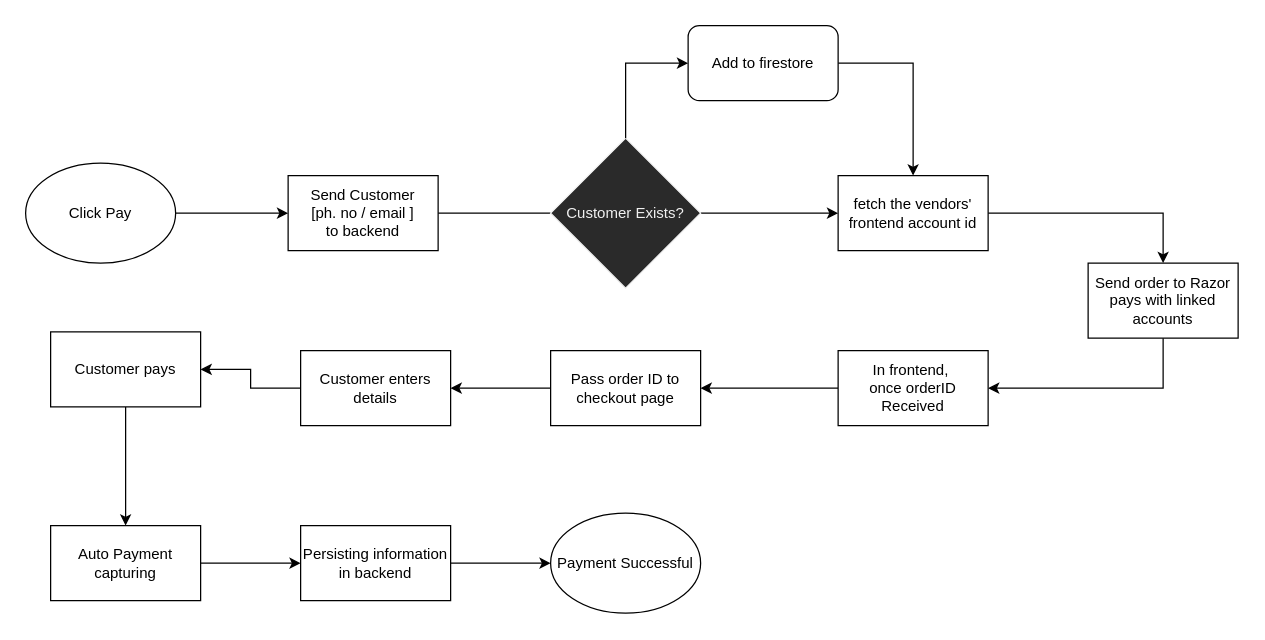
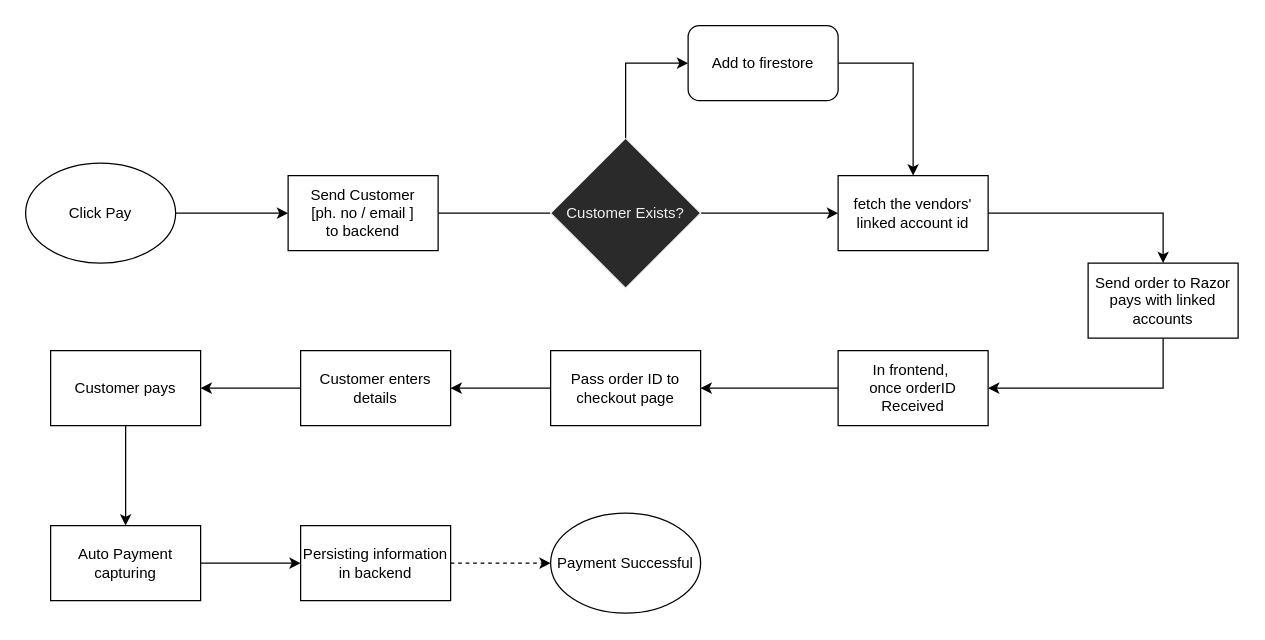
- <mxCell id="10" value="fetch the vendors' frontend account id" style="whiteSpace=wrap;html=1;" vertex="1" parent="1"><mxGeometry x="670" y="140" width="120" height="60" as="geometry" /></mxCell>
+ <mxCell id="10" value="fetch the vendors' linked account id" style="whiteSpace=wrap;html=1;" vertex="1" parent="1"><mxGeometry x="670" y="140" width="120" height="60" as="geometry" /></mxCell>
- <mxCell id="20" value="Customer pays" style="whiteSpace=wrap;html=1;" vertex="1" parent="1"><mxGeometry x="40" y="265" width="120" height="60" as="geometry" /></mxCell>
+ <mxCell id="20" value="Customer pays" style="whiteSpace=wrap;html=1;" vertex="1" parent="1"><mxGeometry x="40" y="280" width="120" height="60" as="geometry" /></mxCell>
- <mxCell id="23" value="" style="edgeStyle=orthogonalEdgeStyle;rounded=0;orthogonalLoop=1;jettySize=auto;html=1;" edge="1" parent="1" source="24" target="27"><mxGeometry relative="1" as="geometry" /></mxCell>
+ <mxCell id="23" value="" style="edgeStyle=orthogonalEdgeStyle;rounded=0;orthogonalLoop=1;jettySize=auto;html=1;dashed=1;" edge="1" parent="1" source="24" target="27"><mxGeometry relative="1" as="geometry" /></mxCell>
